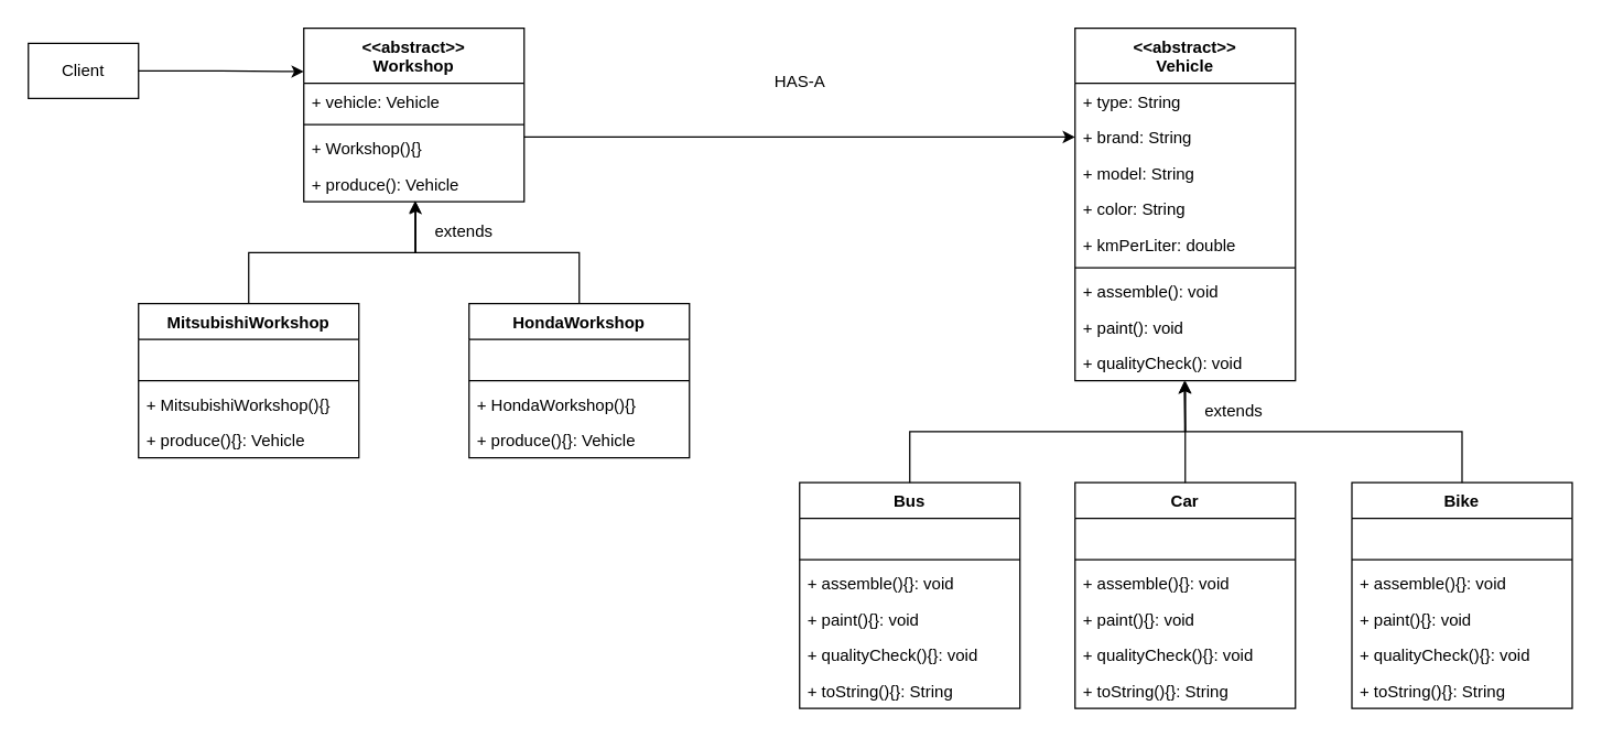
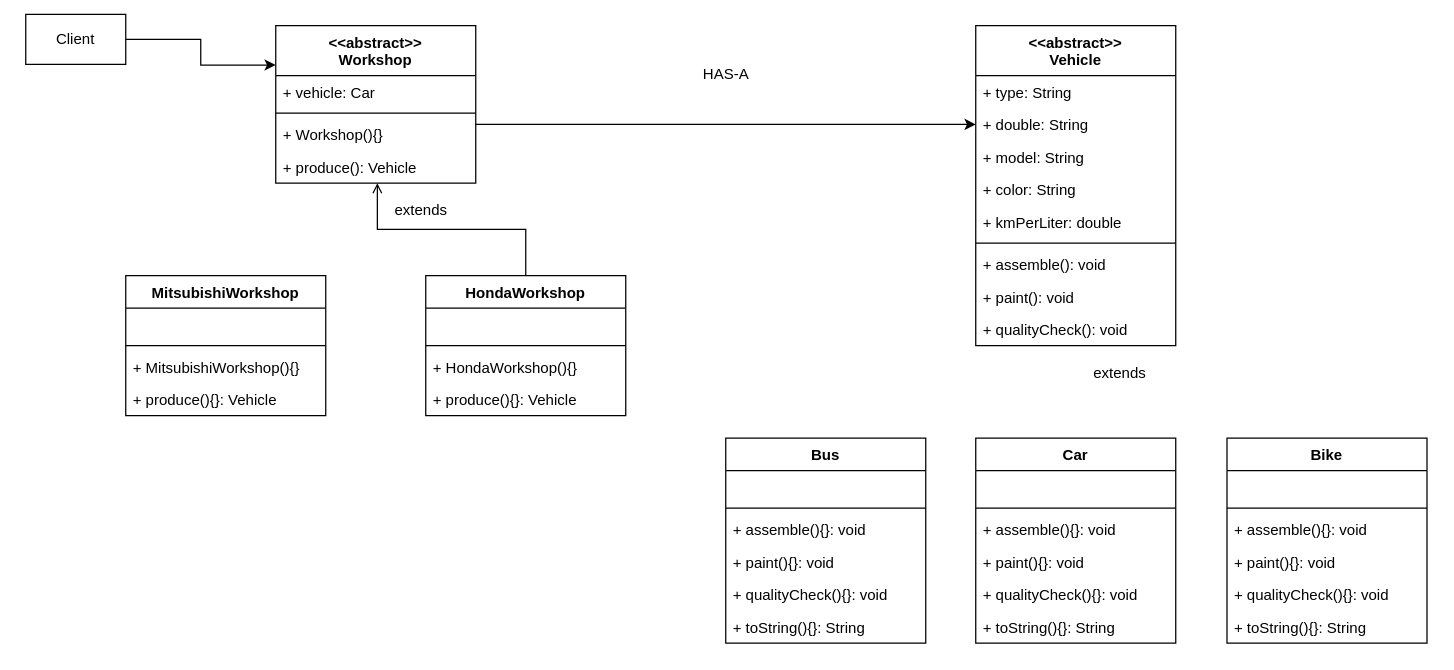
- <mxCell id="58" value="Client" style="whiteSpace=wrap;html=1;fillColor=none;" parent="1" vertex="1"><mxGeometry x="20" y="31" width="80" height="40" as="geometry" /></mxCell>
+ <mxCell id="58" value="Client" style="whiteSpace=wrap;html=1;fillColor=none;" parent="1" vertex="1"><mxGeometry x="20" y="11" width="80" height="40" as="geometry" /></mxCell>
- <mxCell id="14" value="+ vehicle: Vehicle" style="text;fillColor=none;align=left;verticalAlign=top;spacingLeft=4;spacingRight=4;overflow=hidden;rotatable=0;points=[[0,0.5],[1,0.5]];portConstraint=eastwest;" parent="13" vertex="1"><mxGeometry y="40" width="160" height="26" as="geometry" /></mxCell>
+ <mxCell id="14" value="+ vehicle: Car" style="text;fillColor=none;align=left;verticalAlign=top;spacingLeft=4;spacingRight=4;overflow=hidden;rotatable=0;points=[[0,0.5],[1,0.5]];portConstraint=eastwest;" parent="13" vertex="1"><mxGeometry y="40" width="160" height="26" as="geometry" /></mxCell>
- <mxCell id="4" value="+ brand: String" style="text;fillColor=none;align=left;verticalAlign=top;spacingLeft=4;spacingRight=4;overflow=hidden;rotatable=0;points=[[0,0.5],[1,0.5]];portConstraint=eastwest;" parent="2" vertex="1"><mxGeometry y="66" width="160" height="26" as="geometry" /></mxCell>
+ <mxCell id="4" value="+ double: String" style="text;fillColor=none;align=left;verticalAlign=top;spacingLeft=4;spacingRight=4;overflow=hidden;rotatable=0;points=[[0,0.5],[1,0.5]];portConstraint=eastwest;" parent="2" vertex="1"><mxGeometry y="66" width="160" height="26" as="geometry" /></mxCell>
- <mxCell id="18" style="edgeStyle=orthogonalEdgeStyle;rounded=0;orthogonalLoop=1;jettySize=auto;html=1;entryX=0.505;entryY=0.979;entryDx=0;entryDy=0;entryPerimeter=0;fillColor=none;" parent="1" source="19" target="17" edge="1"><mxGeometry relative="1" as="geometry" /></mxCell>
- <mxCell id="24" style="edgeStyle=orthogonalEdgeStyle;rounded=0;orthogonalLoop=1;jettySize=auto;html=1;entryX=0.508;entryY=1;entryDx=0;entryDy=0;entryPerimeter=0;fillColor=none;" parent="1" source="25" target="17" edge="1"><mxGeometry relative="1" as="geometry" /></mxCell>
+ <mxCell id="24" style="edgeStyle=orthogonalEdgeStyle;rounded=0;orthogonalLoop=1;jettySize=auto;html=1;entryX=0.508;entryY=1;entryDx=0;entryDy=0;entryPerimeter=0;fillColor=none;endArrow=open;" parent="1" source="25" target="17" edge="1"><mxGeometry relative="1" as="geometry" /></mxCell>
- <mxCell id="30" style="edgeStyle=orthogonalEdgeStyle;rounded=0;orthogonalLoop=1;jettySize=auto;html=1;entryX=0.498;entryY=1.013;entryDx=0;entryDy=0;entryPerimeter=0;fillColor=none;" parent="1" source="31" target="11" edge="1"><mxGeometry relative="1" as="geometry" /></mxCell>
- <mxCell id="46" style="edgeStyle=orthogonalEdgeStyle;rounded=0;orthogonalLoop=1;jettySize=auto;html=1;entryX=0.501;entryY=1.013;entryDx=0;entryDy=0;entryPerimeter=0;fillColor=none;" parent="1" source="47" target="11" edge="1"><mxGeometry relative="1" as="geometry" /></mxCell>
- <mxCell id="38" style="edgeStyle=orthogonalEdgeStyle;rounded=0;orthogonalLoop=1;jettySize=auto;html=1;entryX=0.496;entryY=1.013;entryDx=0;entryDy=0;entryPerimeter=0;fillColor=none;" parent="1" source="39" target="11" edge="1"><mxGeometry relative="1" as="geometry" /></mxCell>
